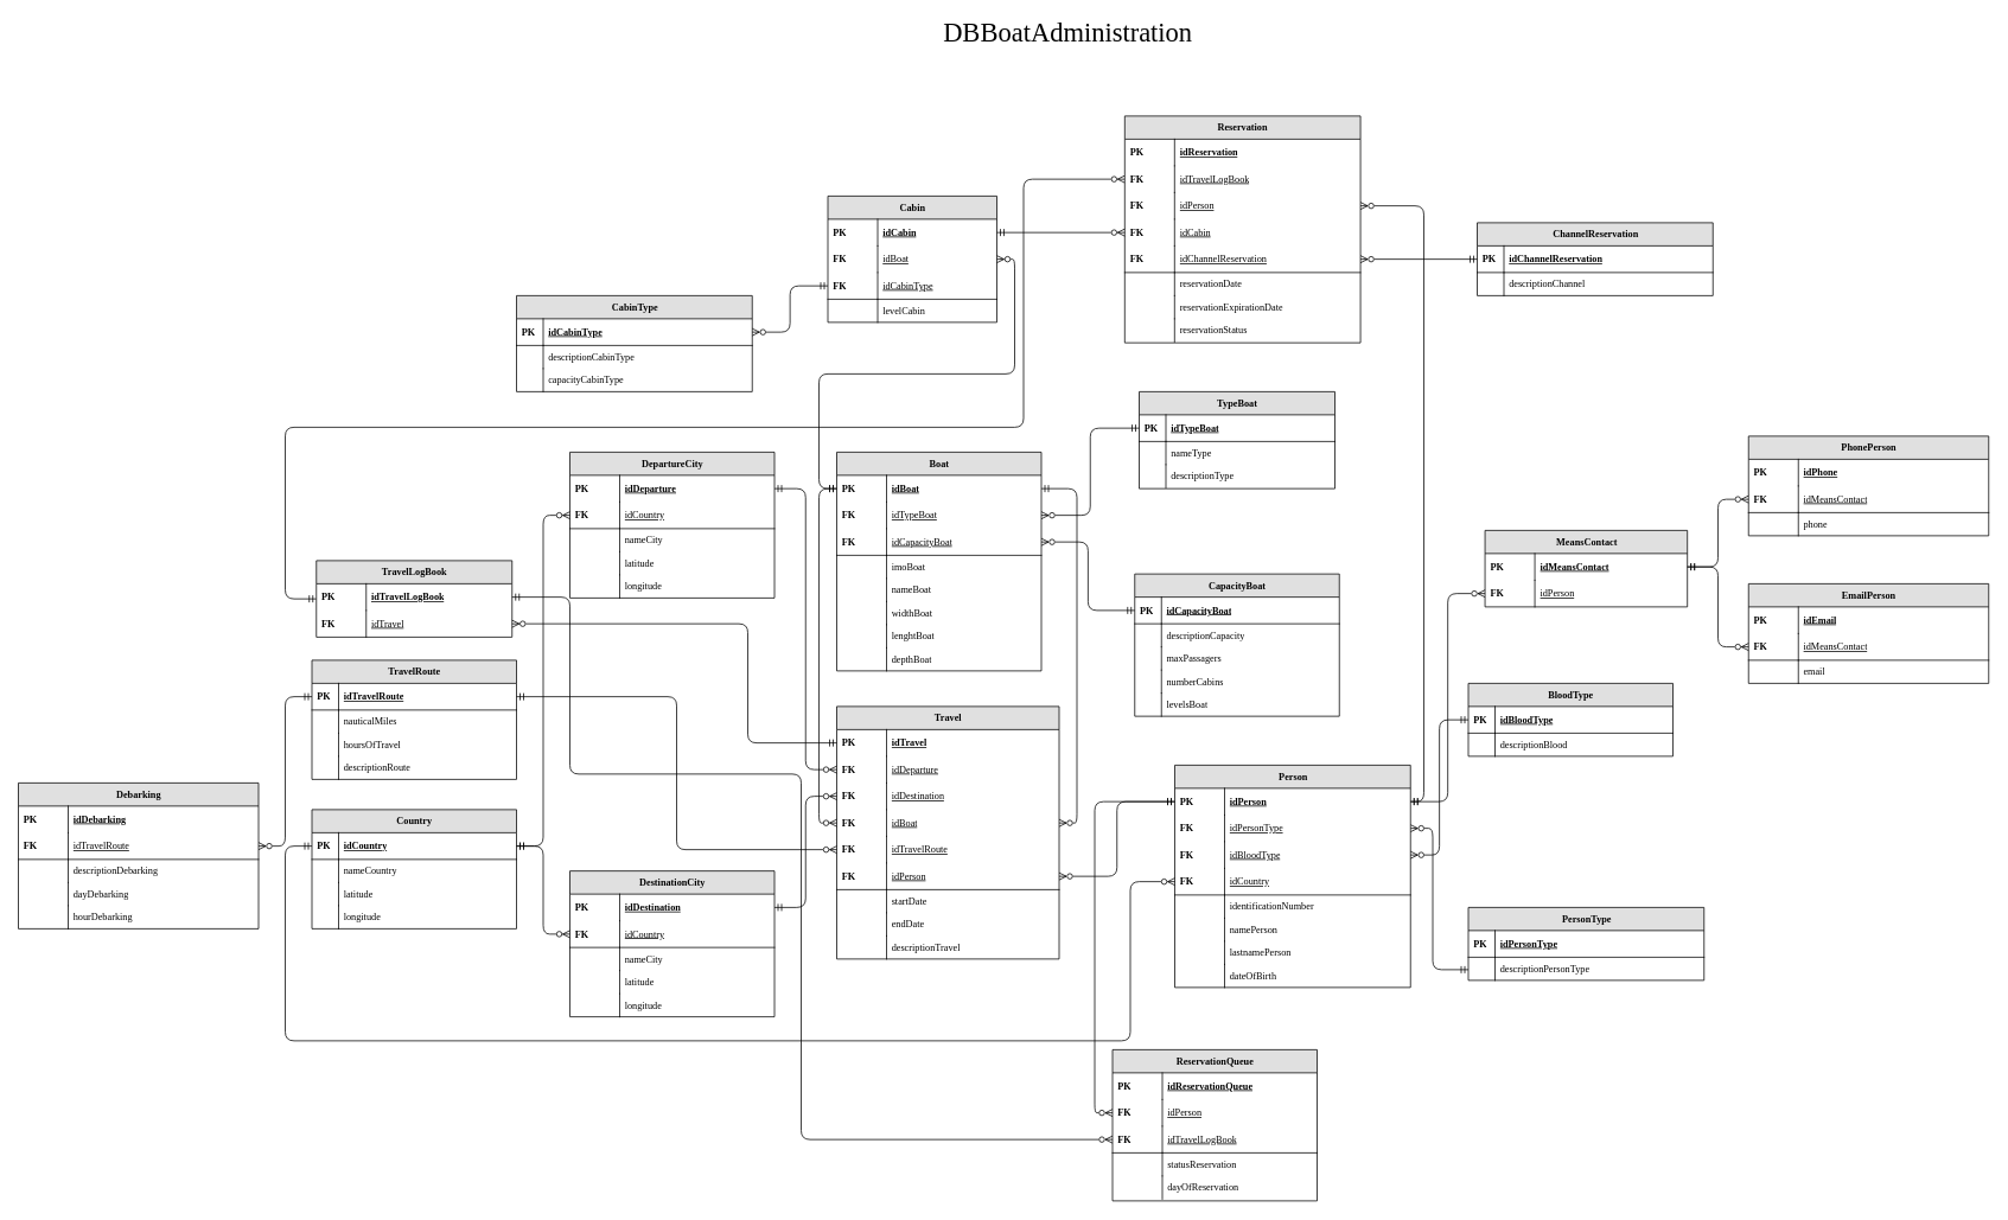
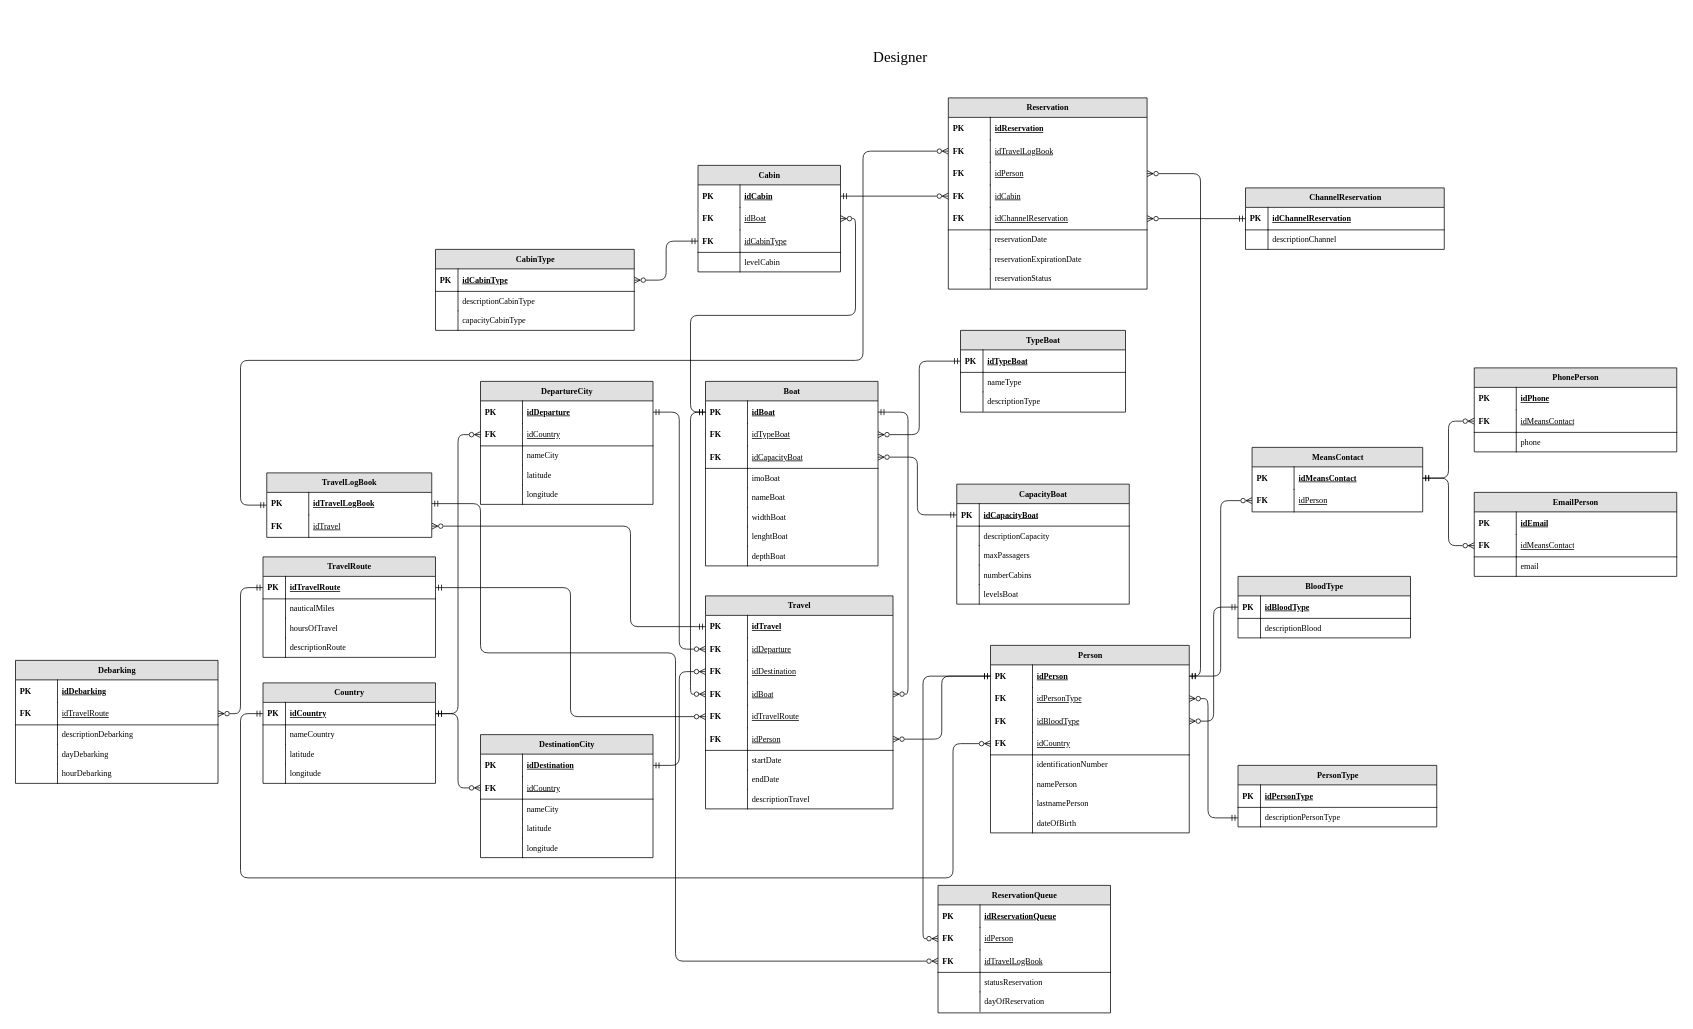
- <mxCell id="233" value="&lt;font style=&quot;font-size: 30px&quot;&gt;DBBoatAdministration&lt;/font&gt;" style="text;html=1;strokeColor=none;fillColor=none;align=center;verticalAlign=middle;whiteSpace=wrap;rounded=0;fontFamily=Verdana;fontSize=11;" parent="1" vertex="1"><mxGeometry x="1000" y="20" width="400" height="30" as="geometry" /></mxCell>
+ <mxCell id="234" value="Designer" style="text;html=1;strokeColor=none;fillColor=none;align=center;verticalAlign=middle;whiteSpace=wrap;rounded=0;fontFamily=Verdana;fontSize=20;" parent="1" vertex="1"><mxGeometry x="1135" y="60" width="130" height="30" as="geometry" /></mxCell>
